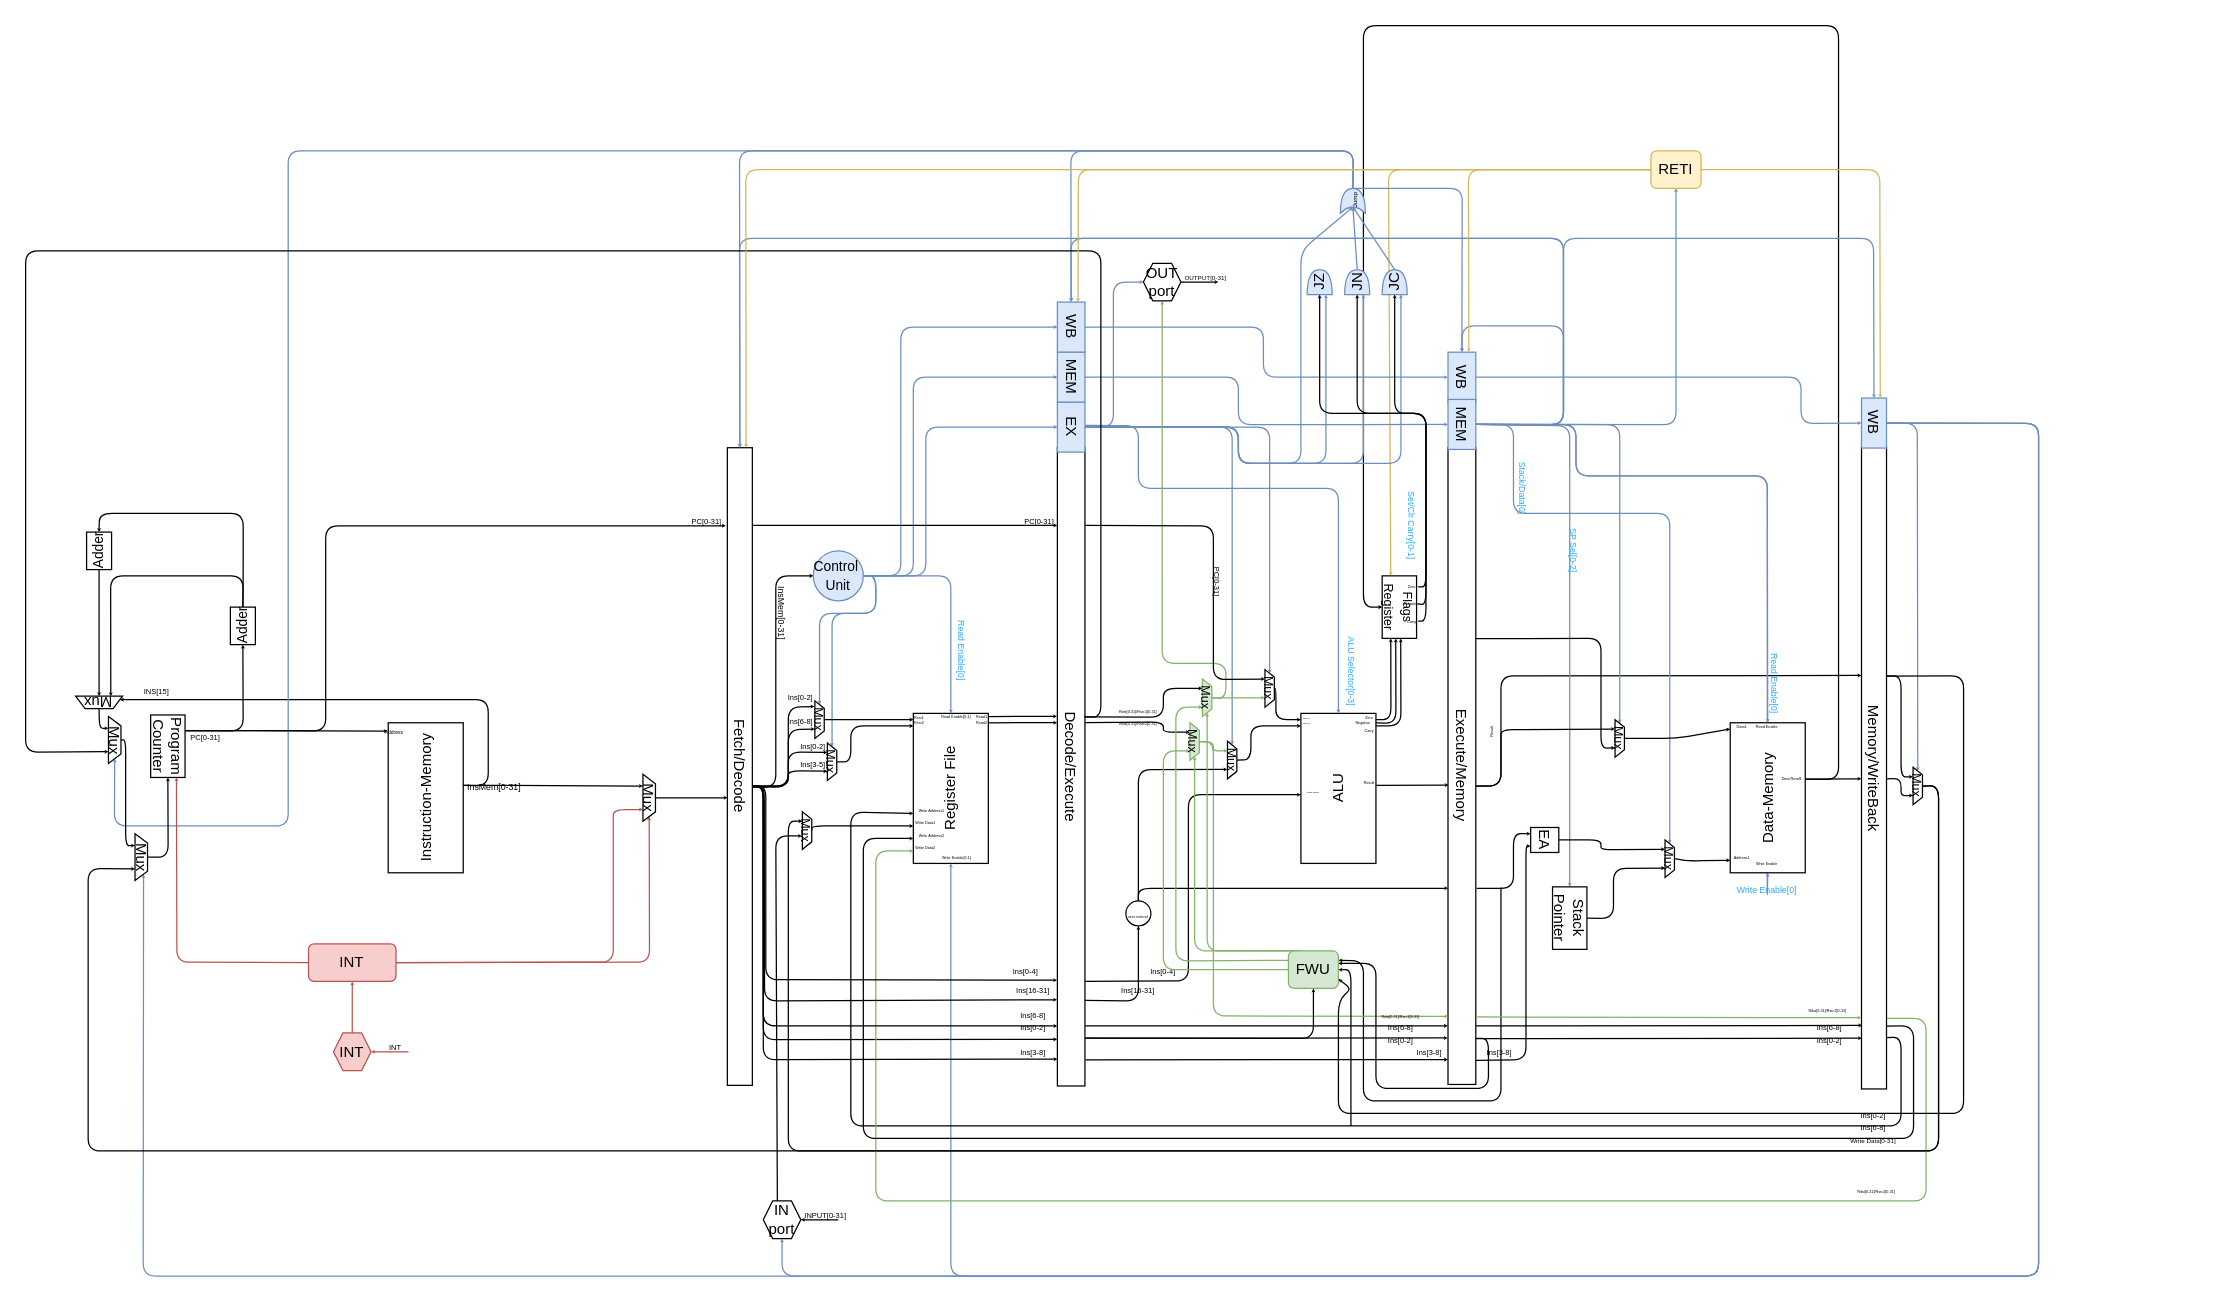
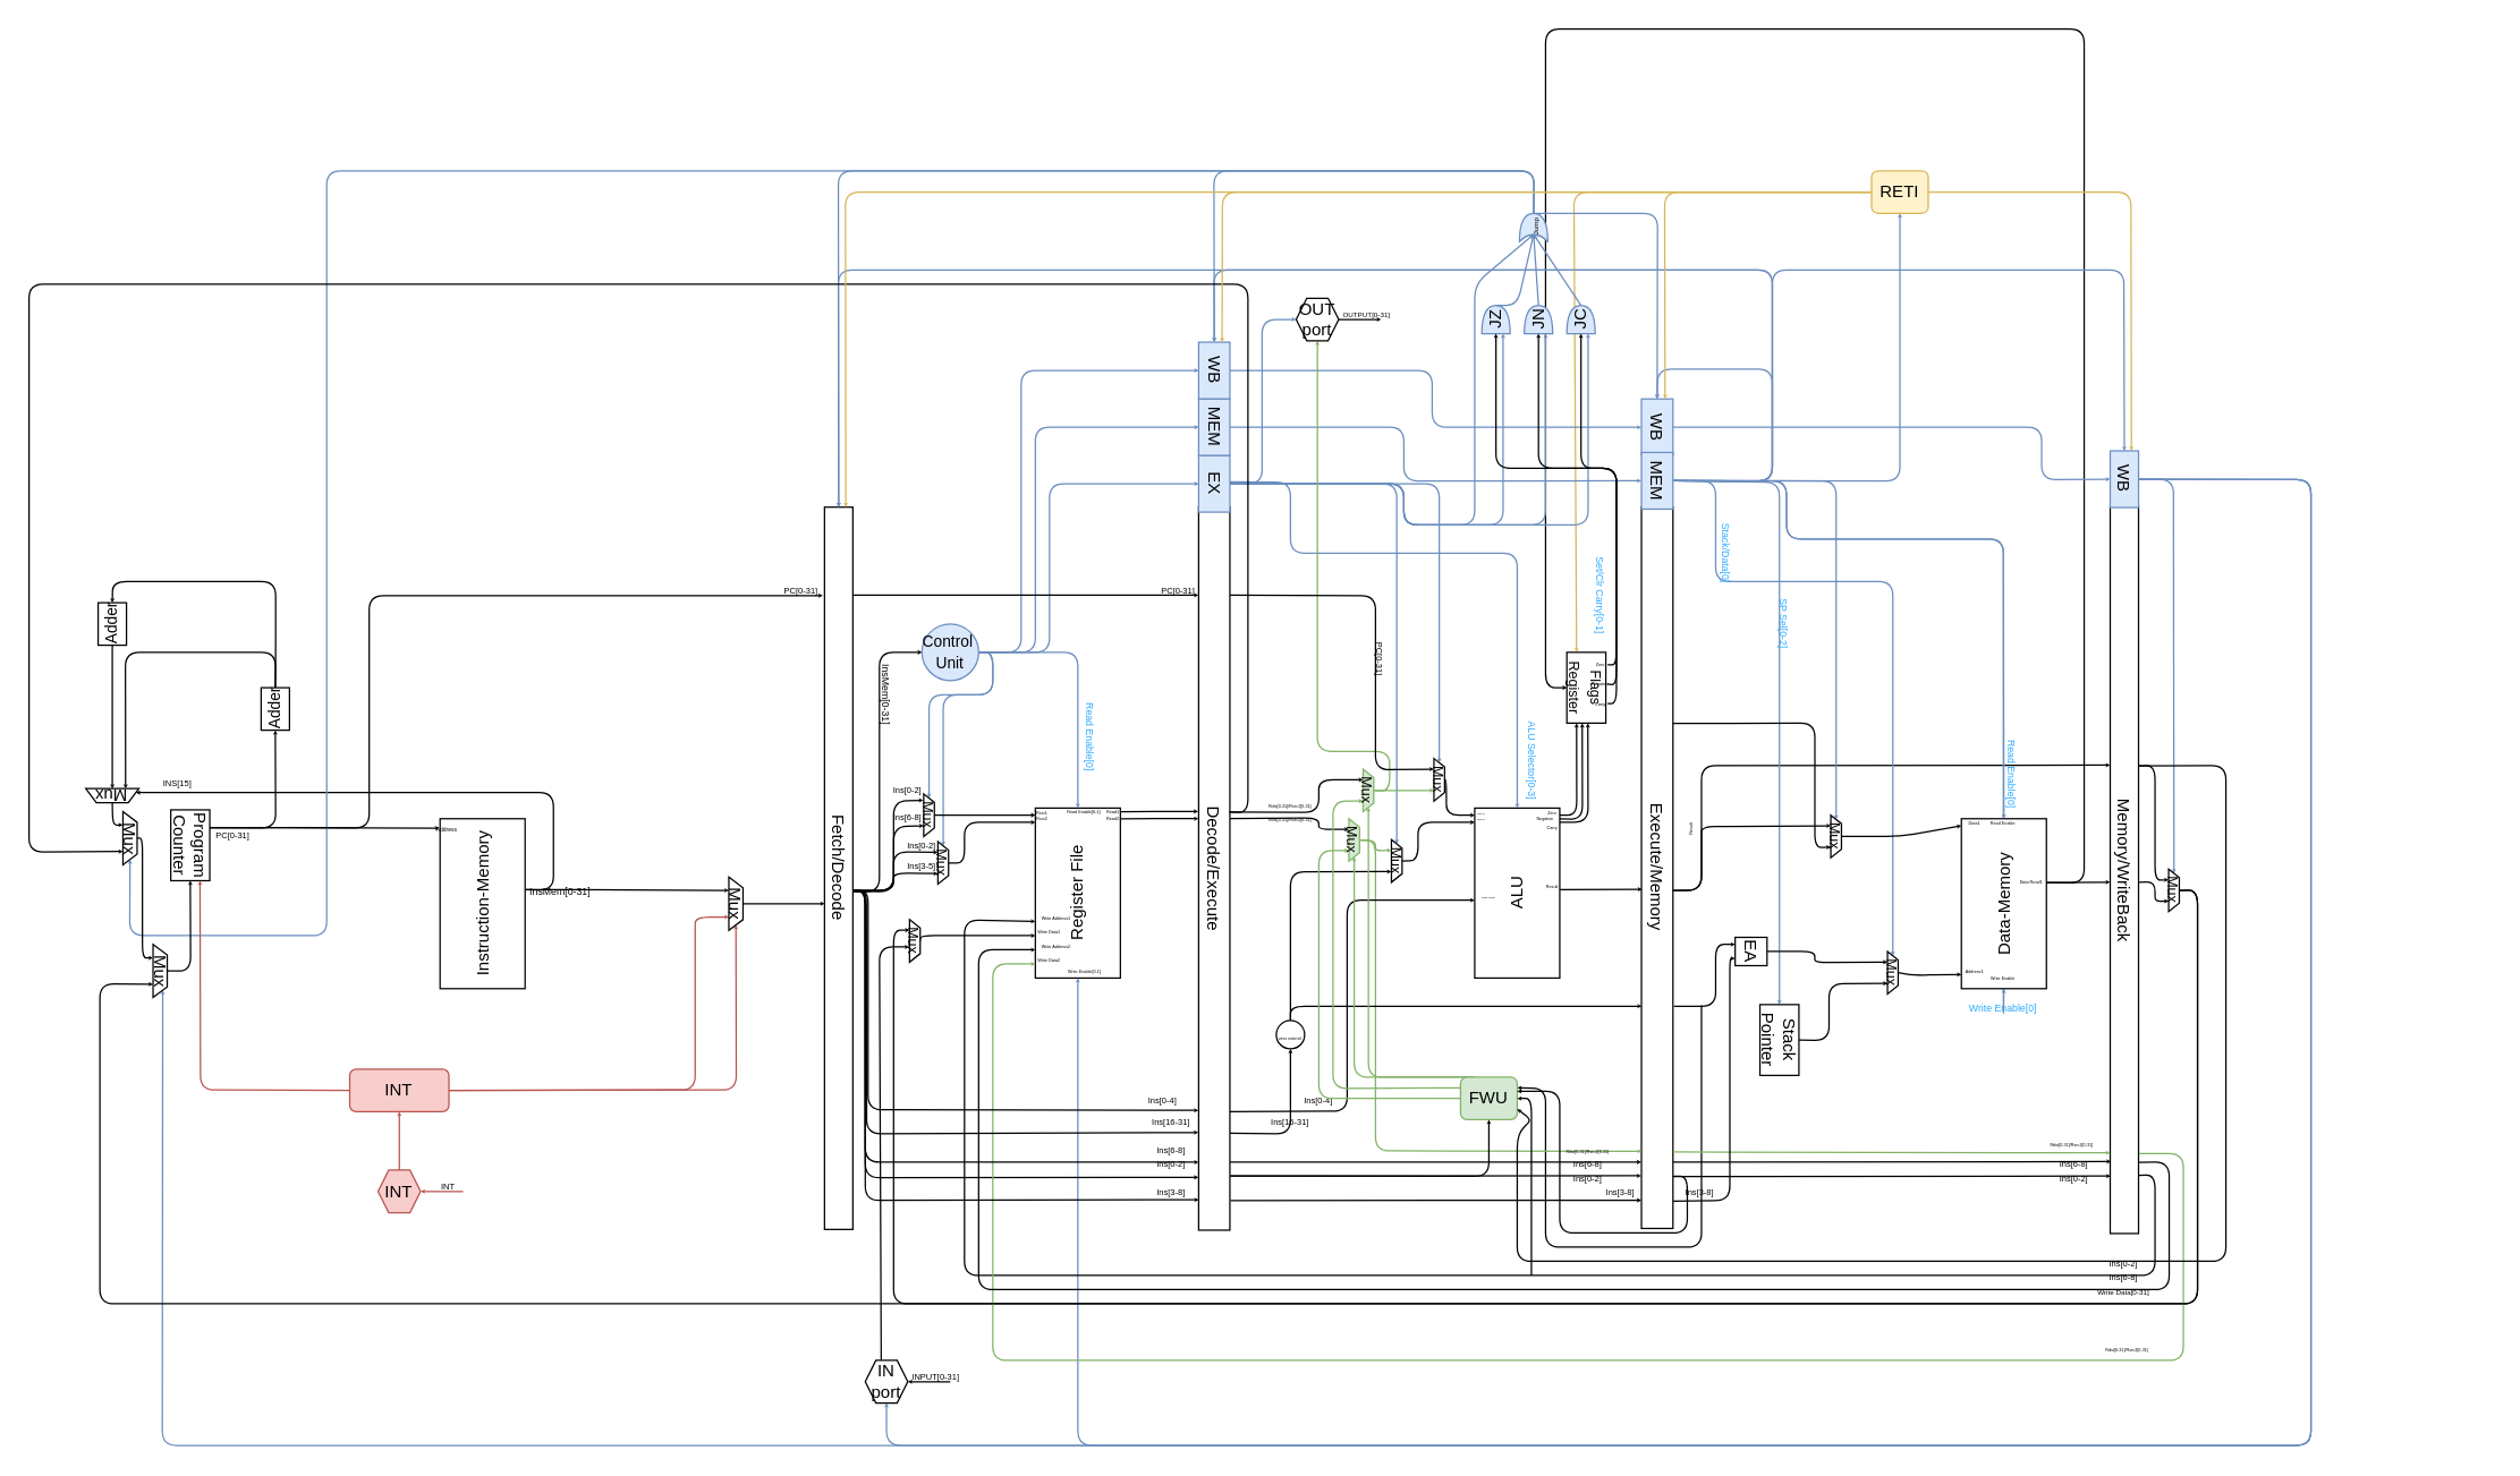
+ <mxCell id="241" style="edgeStyle=none;rounded=1;orthogonalLoop=1;jettySize=auto;html=1;exitX=1;exitY=0.5;exitDx=0;exitDy=0;exitPerimeter=0;entryX=0.25;entryY=0.5;entryDx=0;entryDy=0;entryPerimeter=0;endSize=0;fillColor=#dae8fc;strokeColor=#6c8ebf;" edge="1" parent="1" source="239" target="236"><mxGeometry relative="1" as="geometry"><Array as="points"><mxPoint x="1070" y="215" /></Array></mxGeometry></mxCell>
